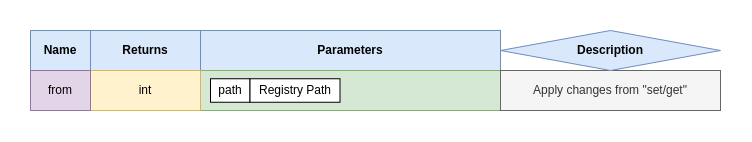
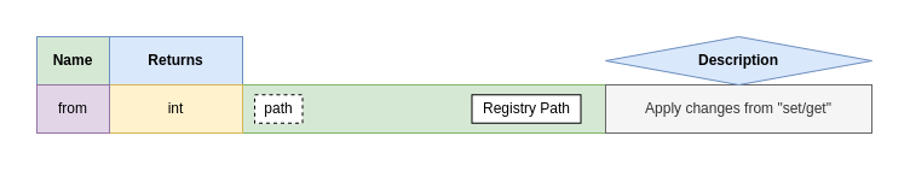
- <mxCell id="3" value="&lt;b&gt;Name&lt;/b&gt;" style="rounded=0;whiteSpace=wrap;html=1;align=center;fillColor=#dae8fc;strokeColor=#6c8ebf;" parent="1" vertex="1"><mxGeometry x="30" y="30" width="60" height="40" as="geometry" /></mxCell>
+ <mxCell id="3" value="&lt;b&gt;Name&lt;/b&gt;" style="rounded=0;whiteSpace=wrap;html=1;align=center;fillColor=#d5e8d4;strokeColor=#6c8ebf;" parent="1" vertex="1"><mxGeometry x="30" y="30" width="60" height="40" as="geometry" /></mxCell>
- <mxCell id="4" value="&lt;b&gt;Parameters&lt;/b&gt;" style="rounded=0;whiteSpace=wrap;html=1;align=center;fillColor=#dae8fc;strokeColor=#6c8ebf;" parent="1" vertex="1"><mxGeometry x="200" y="30" width="300" height="40" as="geometry" /></mxCell>
- <mxCell id="11" value="path" style="rounded=0;whiteSpace=wrap;html=1;" parent="1" vertex="1"><mxGeometry x="210" y="78.25" width="39.5" height="23.5" as="geometry" /></mxCell>
+ <mxCell id="11" value="path" style="rounded=0;whiteSpace=wrap;html=1;dashed=1;" parent="1" vertex="1"><mxGeometry x="210" y="78.25" width="39.5" height="23.5" as="geometry" /></mxCell>
- <mxCell id="12" value="Registry Path" style="rounded=0;whiteSpace=wrap;html=1;" parent="1" vertex="1"><mxGeometry x="249.5" y="78.25" width="90" height="23.5" as="geometry" /></mxCell>
+ <mxCell id="12" value="Registry Path" style="rounded=0;whiteSpace=wrap;html=1;" parent="1" vertex="1"><mxGeometry x="389.5" y="78.25" width="90" height="23.5" as="geometry" /></mxCell>
